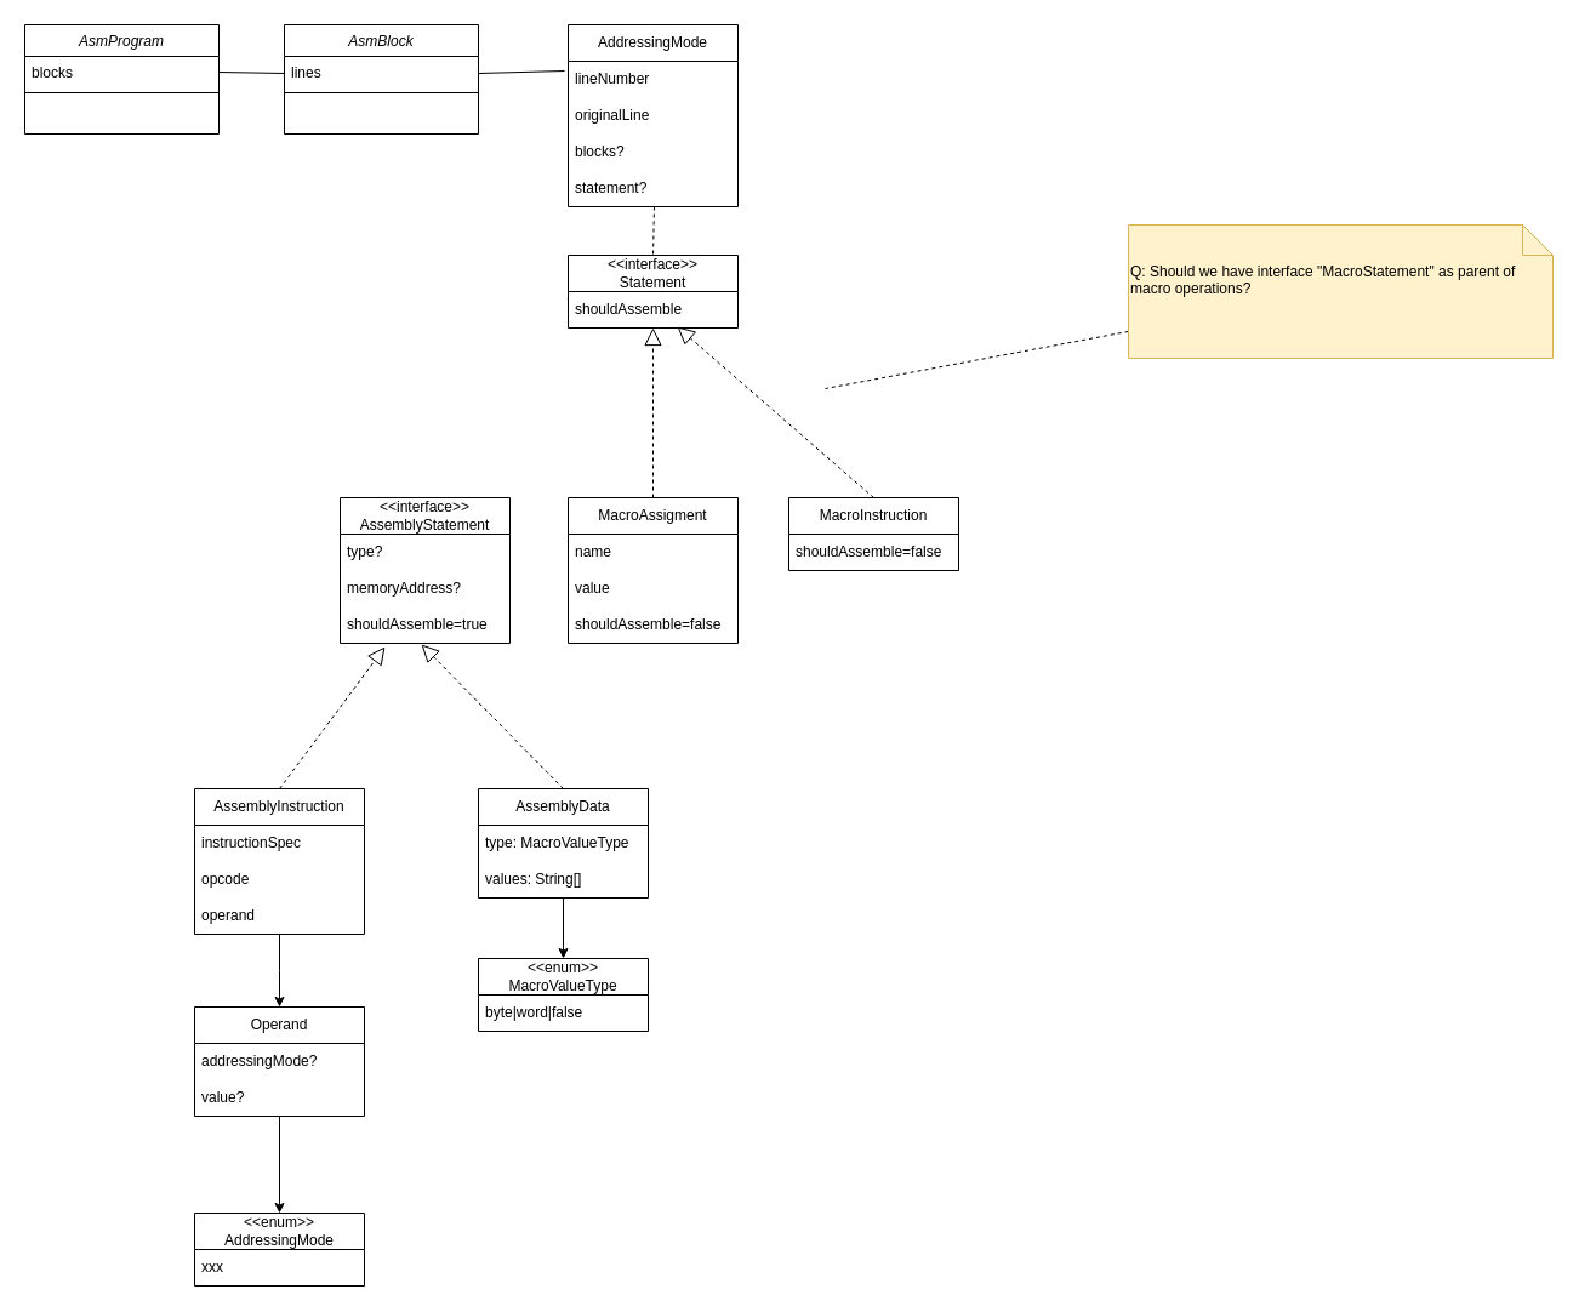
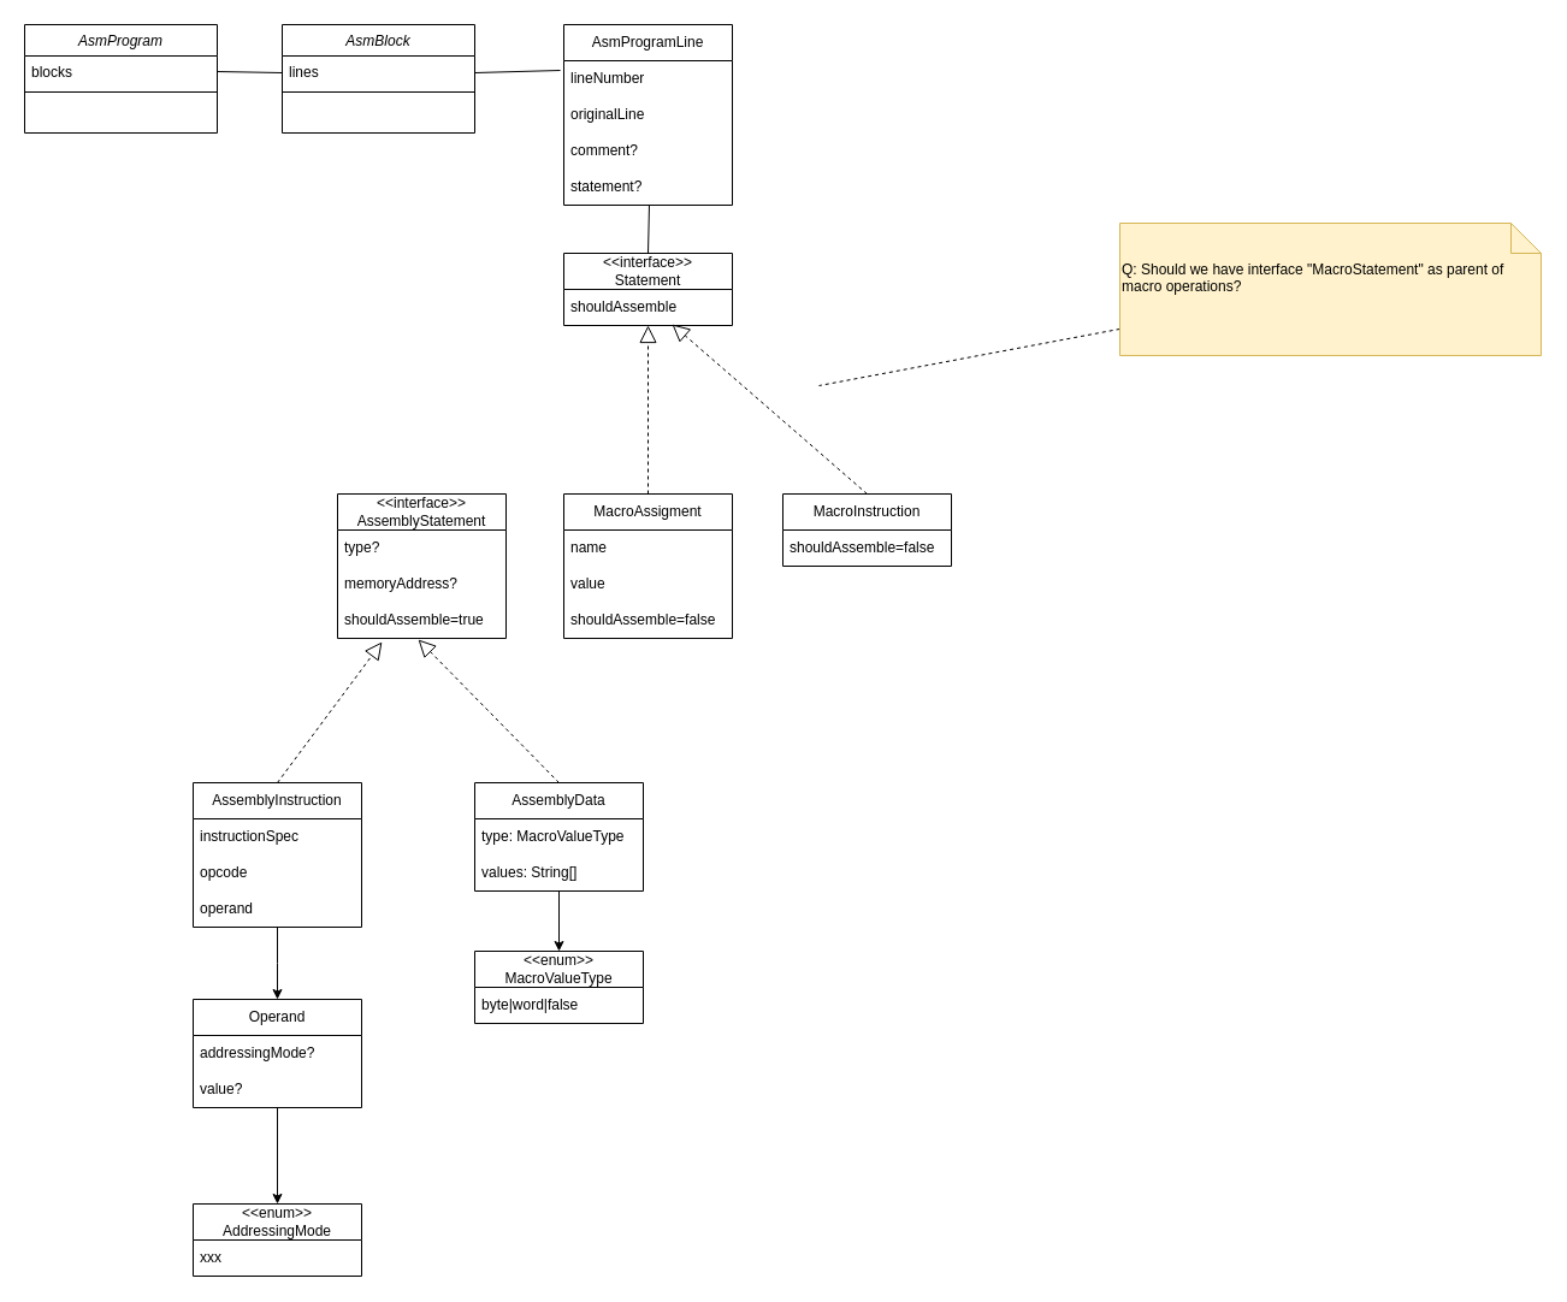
- <mxCell id="8" value="AddressingMode" style="swimlane;fontStyle=0;childLayout=stackLayout;horizontal=1;startSize=30;horizontalStack=0;resizeParent=1;resizeParentMax=0;resizeLast=0;collapsible=1;marginBottom=0;whiteSpace=wrap;html=1;" parent="1" vertex="1"><mxGeometry x="468" y="20" width="140" height="150" as="geometry" /></mxCell>
+ <mxCell id="8" value="AsmProgramLine" style="swimlane;fontStyle=0;childLayout=stackLayout;horizontal=1;startSize=30;horizontalStack=0;resizeParent=1;resizeParentMax=0;resizeLast=0;collapsible=1;marginBottom=0;whiteSpace=wrap;html=1;" parent="1" vertex="1"><mxGeometry x="468" y="20" width="140" height="150" as="geometry" /></mxCell>
- <mxCell id="11" value="blocks?" style="text;strokeColor=none;fillColor=none;align=left;verticalAlign=middle;spacingLeft=4;spacingRight=4;overflow=hidden;points=[[0,0.5],[1,0.5]];portConstraint=eastwest;rotatable=0;whiteSpace=wrap;html=1;" parent="8" vertex="1"><mxGeometry y="90" width="140" height="30" as="geometry" /></mxCell>
+ <mxCell id="11" value="comment?" style="text;strokeColor=none;fillColor=none;align=left;verticalAlign=middle;spacingLeft=4;spacingRight=4;overflow=hidden;points=[[0,0.5],[1,0.5]];portConstraint=eastwest;rotatable=0;whiteSpace=wrap;html=1;" parent="8" vertex="1"><mxGeometry y="90" width="140" height="30" as="geometry" /></mxCell>
- <mxCell id="17" value="" style="endArrow=none;html=1;rounded=0;exitX=0.507;exitY=1;exitDx=0;exitDy=0;entryX=0.5;entryY=0;entryDx=0;entryDy=0;exitPerimeter=0;dashed=1;" parent="1" source="12" target="13" edge="1"><mxGeometry width="50" height="50" relative="1" as="geometry"><mxPoint x="404" y="70" as="sourcePoint" /><mxPoint x="475" y="68" as="targetPoint" /></mxGeometry></mxCell>
+ <mxCell id="17" value="" style="endArrow=none;html=1;rounded=0;exitX=0.507;exitY=1;exitDx=0;exitDy=0;entryX=0.5;entryY=0;entryDx=0;entryDy=0;exitPerimeter=0;" parent="1" source="12" target="13" edge="1"><mxGeometry width="50" height="50" relative="1" as="geometry"><mxPoint x="404" y="70" as="sourcePoint" /><mxPoint x="475" y="68" as="targetPoint" /></mxGeometry></mxCell>
